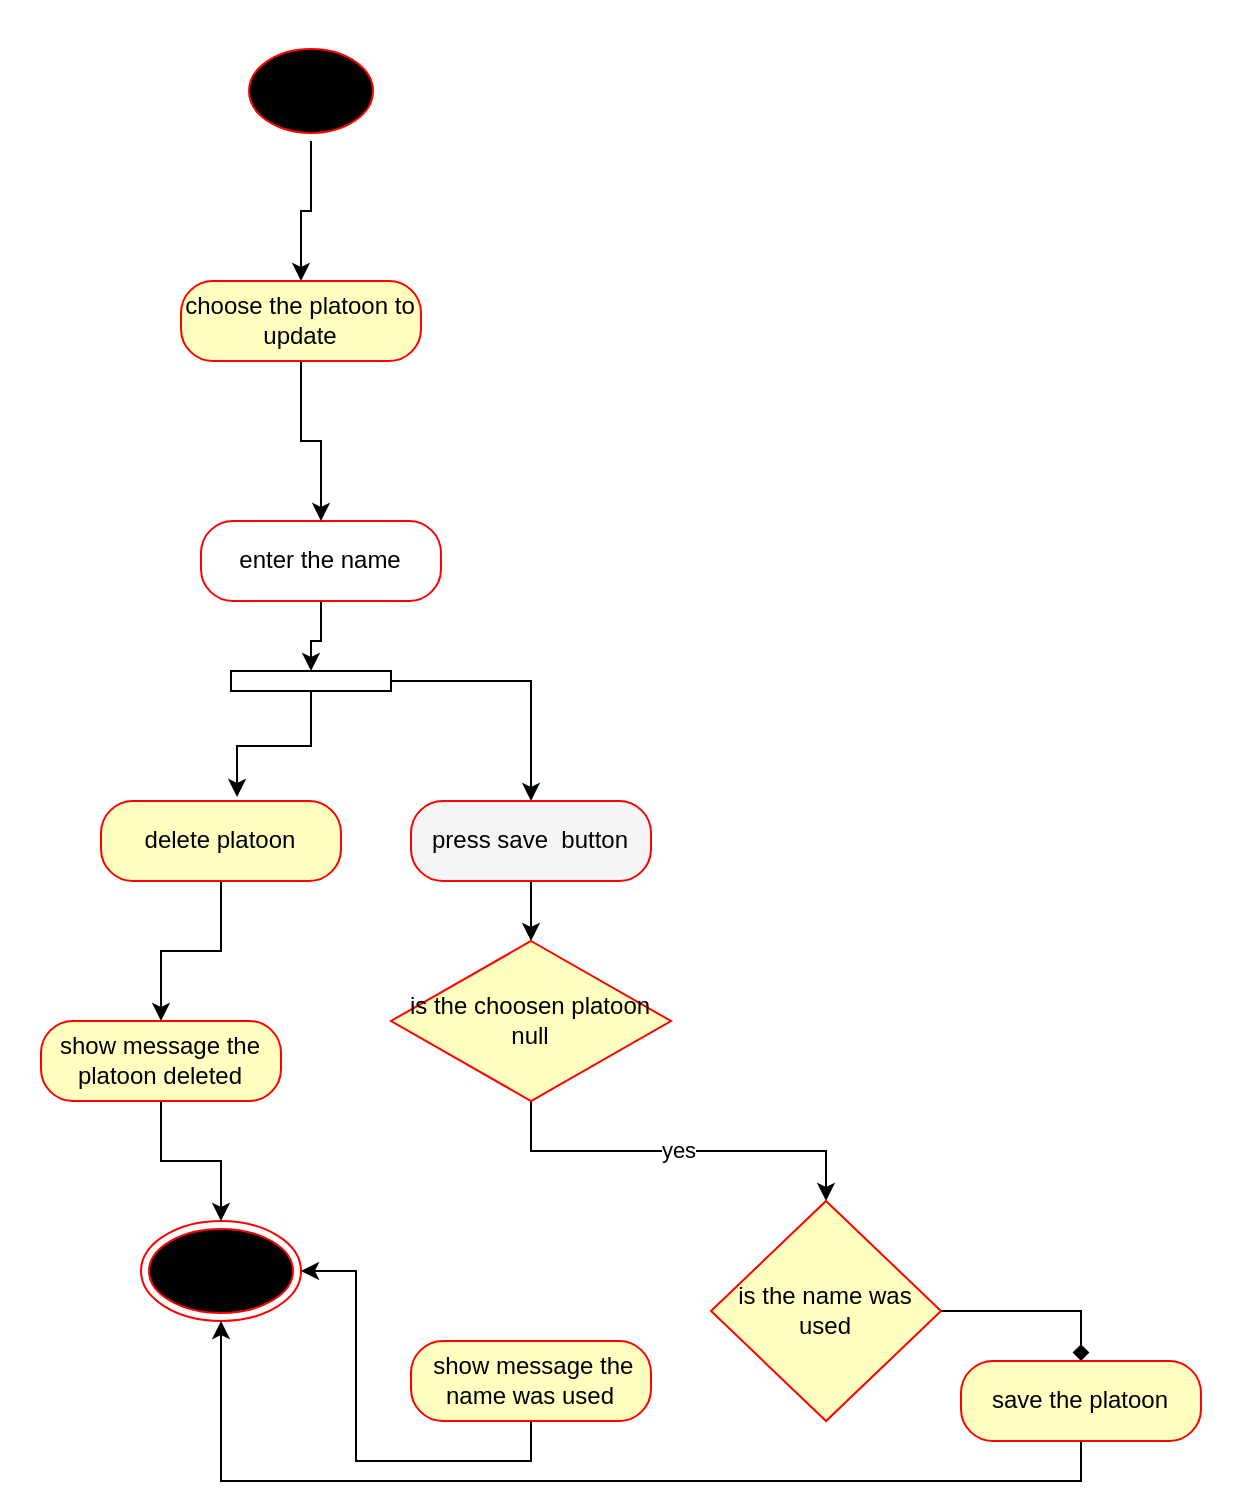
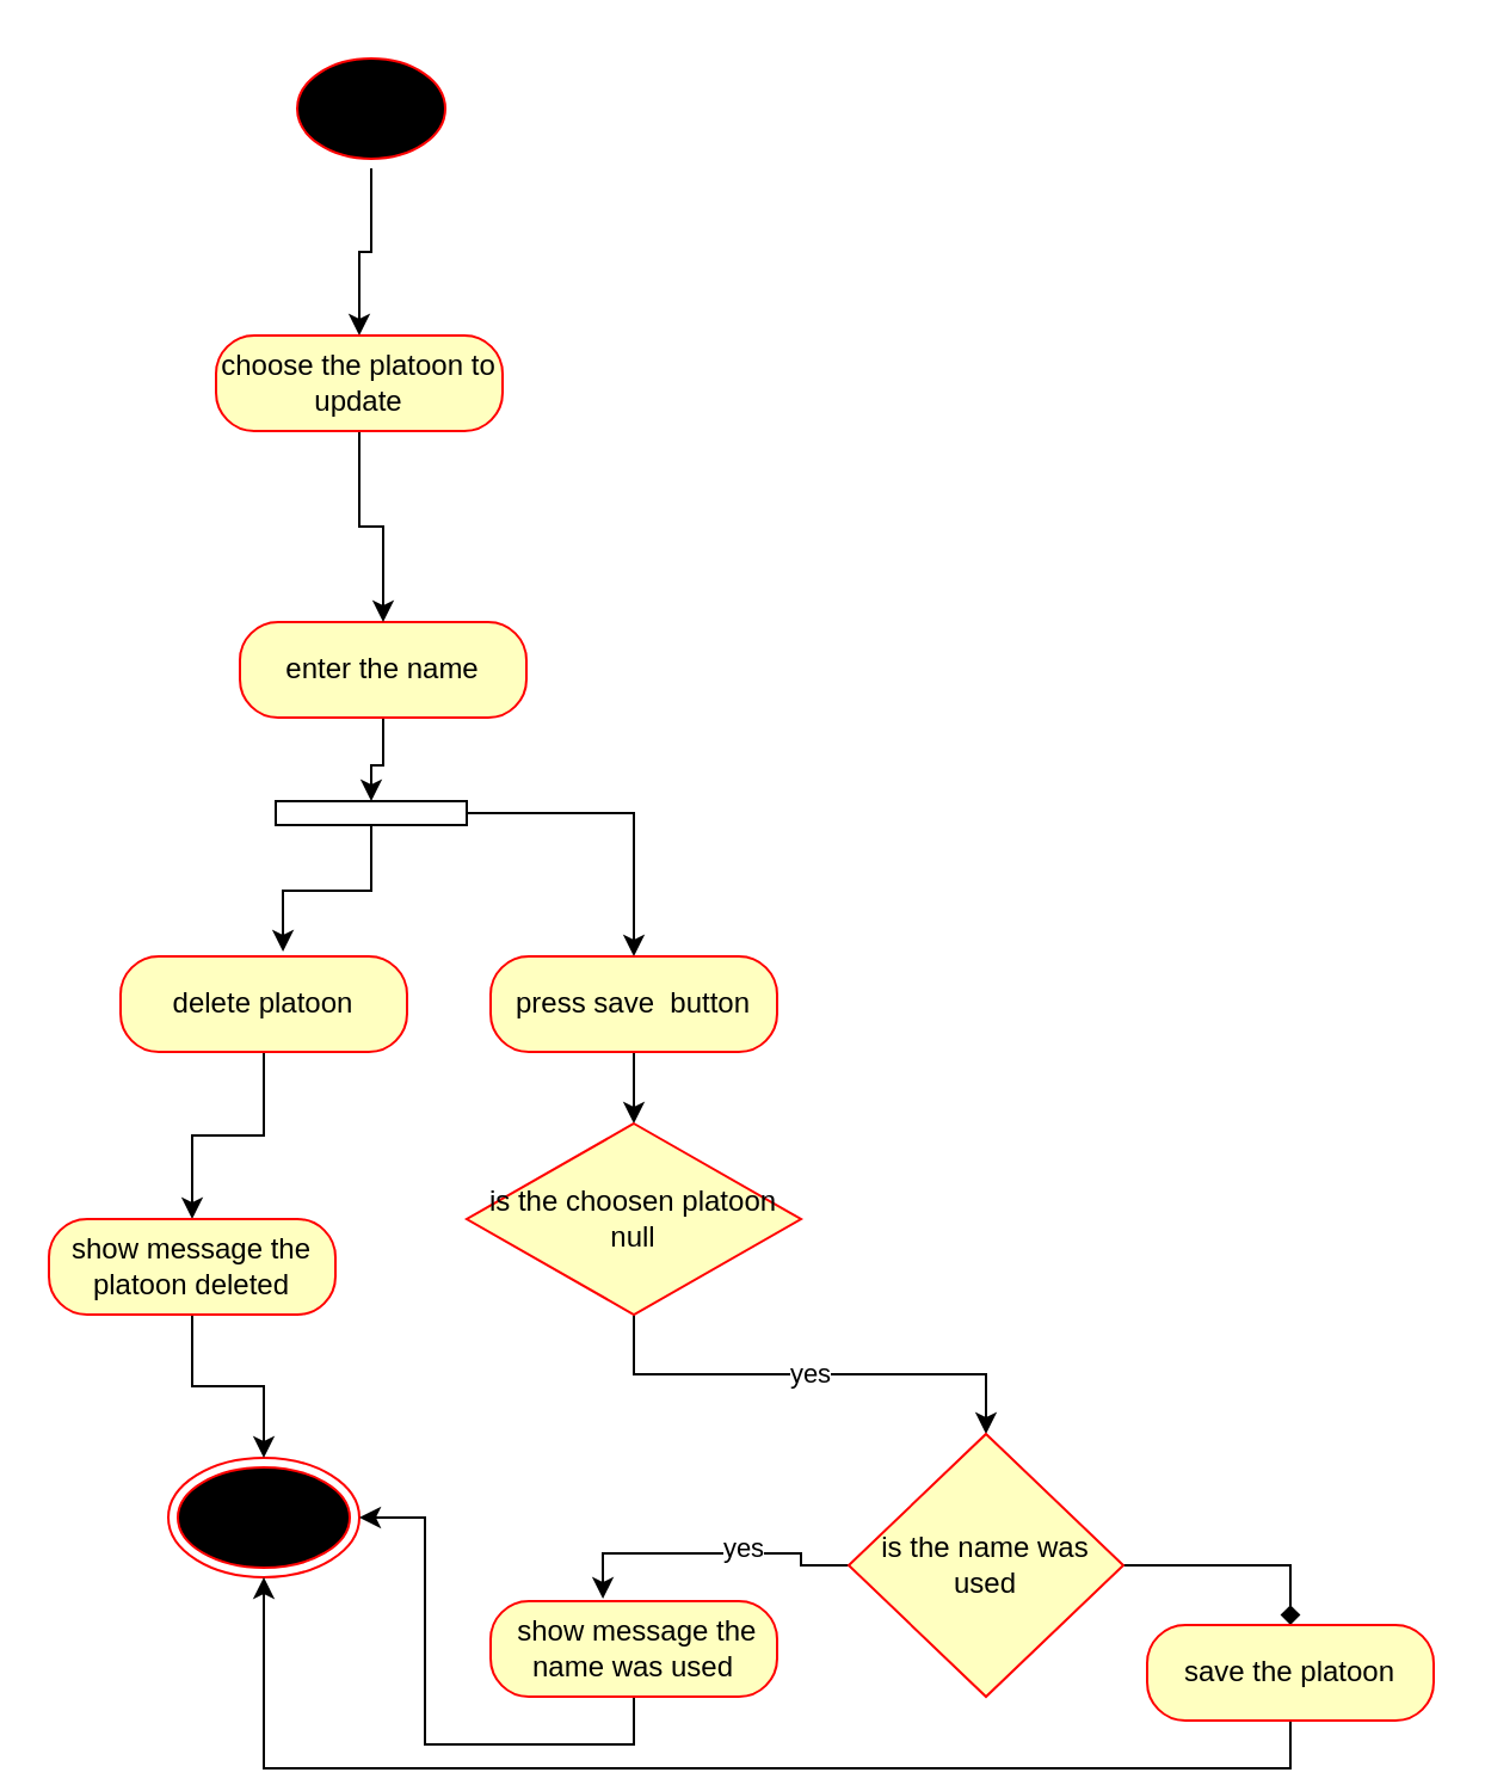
- <mxCell id="14" value="enter the name" style="rounded=1;whiteSpace=wrap;html=1;arcSize=40;fontColor=#000000;fillColor=#ffffff;strokeColor=#ff0000;" vertex="1" parent="1"><mxGeometry x="100" y="260" width="120" height="40" as="geometry" /></mxCell>
+ <mxCell id="14" value="enter the name" style="rounded=1;whiteSpace=wrap;html=1;arcSize=40;fontColor=#000000;fillColor=#ffffc0;strokeColor=#ff0000;" vertex="1" parent="1"><mxGeometry x="100" y="260" width="120" height="40" as="geometry" /></mxCell>
- <mxCell id="10" value="press save&amp;nbsp; button" style="rounded=1;whiteSpace=wrap;html=1;arcSize=40;fontColor=#000000;fillColor=#f5f5f5;strokeColor=#ff0000;" vertex="1" parent="1"><mxGeometry x="205" y="400" width="120" height="40" as="geometry" /></mxCell>
+ <mxCell id="10" value="press save&amp;nbsp; button" style="rounded=1;whiteSpace=wrap;html=1;arcSize=40;fontColor=#000000;fillColor=#ffffc0;strokeColor=#ff0000;" vertex="1" parent="1"><mxGeometry x="205" y="400" width="120" height="40" as="geometry" /></mxCell>
+ <mxCell id="18" style="edgeStyle=orthogonalEdgeStyle;rounded=0;orthogonalLoop=1;jettySize=auto;html=1;exitX=0;exitY=0.5;exitDx=0;exitDy=0;entryX=0.392;entryY=-0.025;entryDx=0;entryDy=0;entryPerimeter=0;" edge="1" parent="1" source="21" target="23"><mxGeometry relative="1" as="geometry" /></mxCell>
+ <mxCell id="19" value="yes" style="edgeLabel;html=1;align=center;verticalAlign=middle;resizable=0;points=[];" vertex="1" connectable="0" parent="18"><mxGeometry x="-0.21" y="-3" relative="1" as="geometry"><mxPoint as="offset" /></mxGeometry></mxCell>
